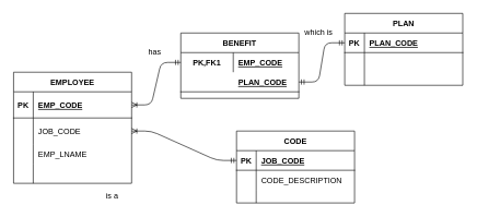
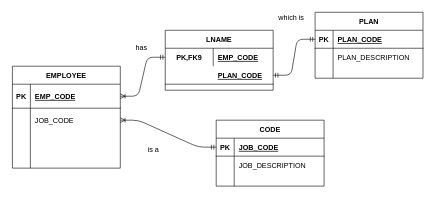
- <mxCell id="46" value="which is" style="text;html=1;align=center;verticalAlign=middle;resizable=0;points=[];autosize=1;" vertex="1" parent="1"><mxGeometry x="455" y="40" width="60" height="20" as="geometry" /></mxCell>
+ <mxCell id="46" value="which is" style="text;html=1;align=center;verticalAlign=middle;resizable=0;points=[];autosize=1;" vertex="1" parent="1"><mxGeometry x="455" y="20" width="60" height="20" as="geometry" /></mxCell>
- <mxCell id="26" value="BENEFIT" style="shape=table;startSize=30;container=1;collapsible=1;childLayout=tableLayout;fixedRows=1;rowLines=0;fontStyle=1;align=center;resizeLast=1;" vertex="1" parent="1"><mxGeometry x="275" y="50" width="180" height="100" as="geometry" /></mxCell>
+ <mxCell id="26" value="LNAME" style="shape=table;startSize=30;container=1;collapsible=1;childLayout=tableLayout;fixedRows=1;rowLines=0;fontStyle=1;align=center;resizeLast=1;" vertex="1" parent="1"><mxGeometry x="275" y="50" width="180" height="100" as="geometry" /></mxCell>
+ <mxCell id="39" value="PLAN_DESCRIPTION" style="shape=partialRectangle;connectable=0;fillColor=none;top=0;left=0;bottom=0;right=0;align=left;spacingLeft=6;overflow=hidden;" vertex="1" parent="37"><mxGeometry x="30" width="150" height="30" as="geometry" /></mxCell>
- <mxCell id="28" value="PK,FK1" style="shape=partialRectangle;connectable=0;fillColor=none;top=0;left=0;bottom=0;right=0;fontStyle=1;overflow=hidden;" vertex="1" parent="27"><mxGeometry width="80" height="30" as="geometry" /></mxCell>
+ <mxCell id="28" value="PK,FK9" style="shape=partialRectangle;connectable=0;fillColor=none;top=0;left=0;bottom=0;right=0;fontStyle=1;overflow=hidden;" vertex="1" parent="27"><mxGeometry width="80" height="30" as="geometry" /></mxCell>
- <mxCell id="11" value="EMP_LNAME" style="shape=partialRectangle;connectable=0;fillColor=none;top=0;left=0;bottom=0;right=0;align=left;spacingLeft=6;overflow=hidden;" vertex="1" parent="9"><mxGeometry x="30" width="150" height="30" as="geometry" /></mxCell>
- <mxCell id="21" value="CODE_DESCRIPTION" style="shape=partialRectangle;connectable=0;fillColor=none;top=0;left=0;bottom=0;right=0;align=left;spacingLeft=6;overflow=hidden;" vertex="1" parent="19"><mxGeometry x="30" width="150" height="30" as="geometry" /></mxCell>
+ <mxCell id="21" value="JOB_DESCRIPTION" style="shape=partialRectangle;connectable=0;fillColor=none;top=0;left=0;bottom=0;right=0;align=left;spacingLeft=6;overflow=hidden;" vertex="1" parent="19"><mxGeometry x="30" width="150" height="30" as="geometry" /></mxCell>
- <mxCell id="44" value="is a" style="text;html=1;align=center;verticalAlign=middle;resizable=0;points=[];autosize=1;" vertex="1" parent="1"><mxGeometry x="155" y="290" width="30" height="20" as="geometry" /></mxCell>
+ <mxCell id="44" value="is a" style="text;html=1;align=center;verticalAlign=middle;resizable=0;points=[];autosize=1;" vertex="1" parent="1"><mxGeometry x="240" y="240" width="30" height="20" as="geometry" /></mxCell>
